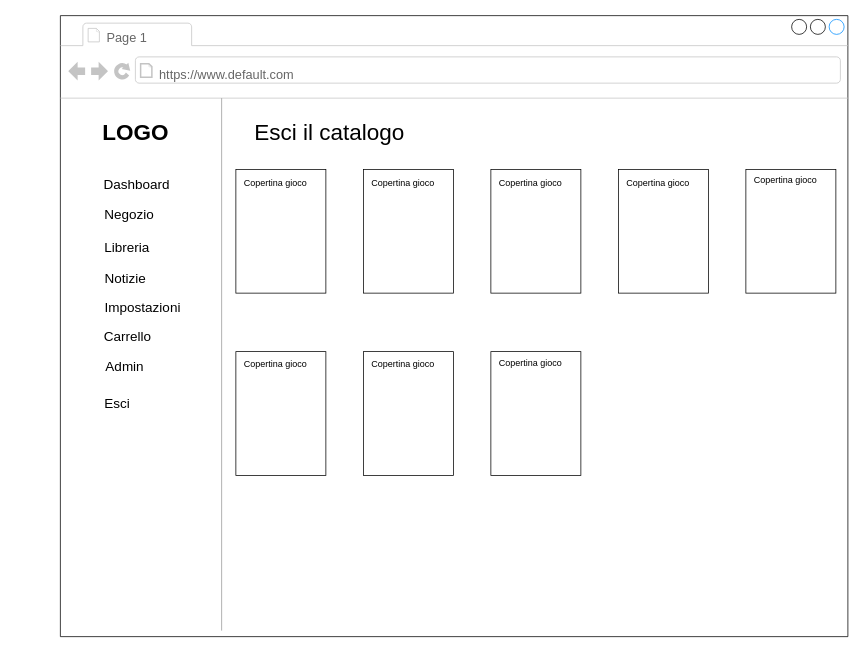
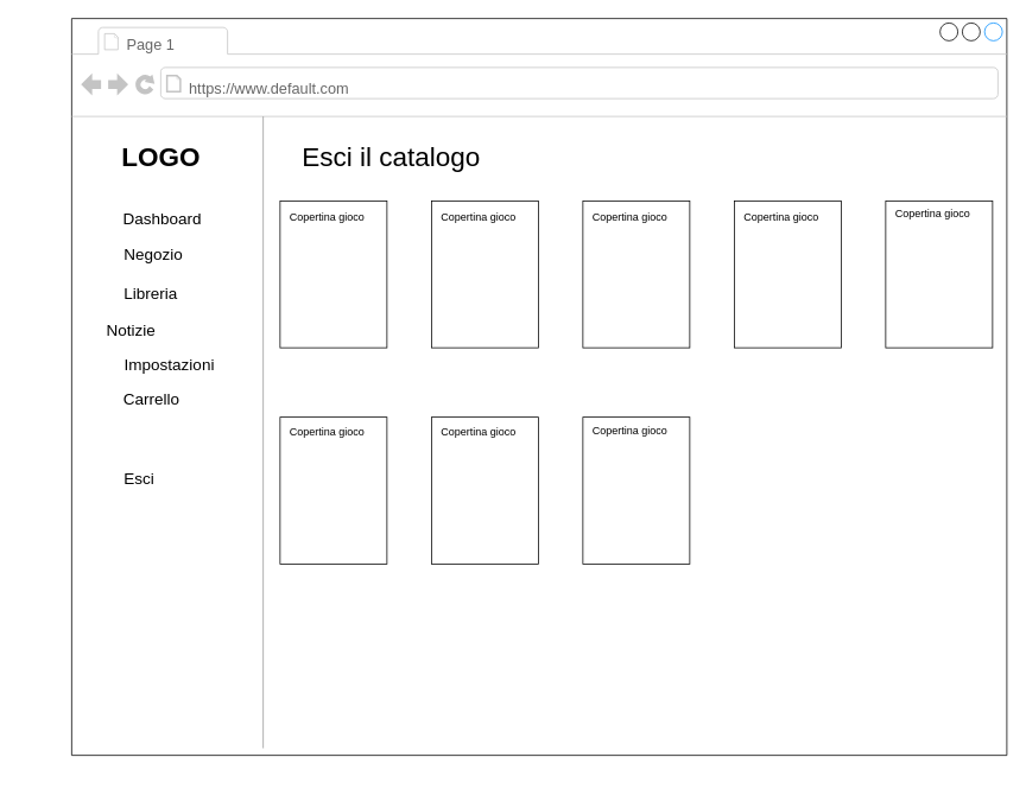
- <mxCell id="10" value="&lt;font style=&quot;font-size: 18px&quot;&gt;Notizie&lt;br&gt;&lt;/font&gt;" style="text;html=1;strokeColor=none;fillColor=none;align=center;verticalAlign=middle;whiteSpace=wrap;rounded=0;fontSize=31;" parent="2" vertex="1"><mxGeometry x="57" y="331" width="60" height="30" as="geometry" /></mxCell>
+ <mxCell id="10" value="&lt;font style=&quot;font-size: 18px&quot;&gt;Notizie&lt;br&gt;&lt;/font&gt;" style="text;html=1;strokeColor=none;fillColor=none;align=center;verticalAlign=middle;whiteSpace=wrap;rounded=0;fontSize=31;" parent="2" vertex="1"><mxGeometry x="37" y="331" width="60" height="30" as="geometry" /></mxCell>
- <mxCell id="13" value="&lt;font style=&quot;font-size: 18px&quot;&gt;Admin&lt;br&gt;&lt;/font&gt;" style="text;html=1;strokeColor=none;fillColor=none;align=center;verticalAlign=middle;whiteSpace=wrap;rounded=0;fontSize=31;" parent="2" vertex="1"><mxGeometry x="56" y="448" width="60" height="30" as="geometry" /></mxCell>
